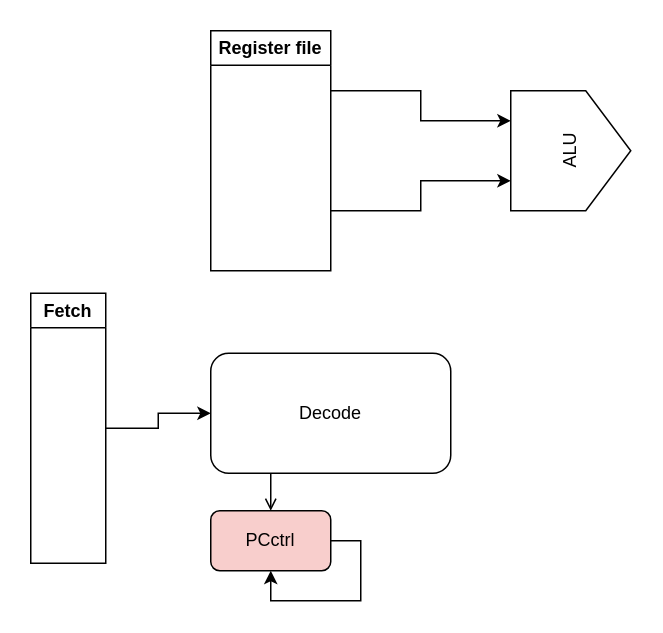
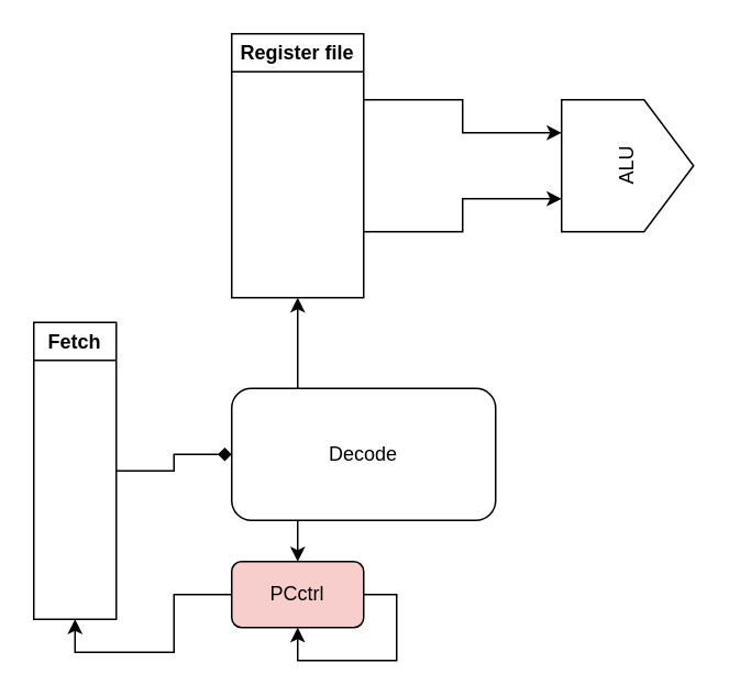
+ <mxCell id="6" style="edgeStyle=orthogonalEdgeStyle;rounded=0;orthogonalLoop=1;jettySize=auto;html=1;entryX=0.5;entryY=1;entryDx=0;entryDy=0;" parent="1" source="8" target="4" edge="1"><mxGeometry relative="1" as="geometry"><Array as="points"><mxPoint x="180" y="210" /><mxPoint x="180" y="210" /></Array></mxGeometry></mxCell>
- <mxCell id="9" style="edgeStyle=orthogonalEdgeStyle;rounded=0;orthogonalLoop=1;jettySize=auto;html=1;entryX=0;entryY=0.5;entryDx=0;entryDy=0;" parent="1" source="10" target="8" edge="1"><mxGeometry relative="1" as="geometry" /></mxCell>
+ <mxCell id="9" style="edgeStyle=orthogonalEdgeStyle;rounded=0;orthogonalLoop=1;jettySize=auto;html=1;entryX=0;entryY=0.5;entryDx=0;entryDy=0;endArrow=diamond;" parent="1" source="10" target="8" edge="1"><mxGeometry relative="1" as="geometry" /></mxCell>
- <mxCell id="7" style="edgeStyle=orthogonalEdgeStyle;rounded=0;orthogonalLoop=1;jettySize=auto;html=1;exitX=0.25;exitY=1;exitDx=0;exitDy=0;entryX=0.5;entryY=0;entryDx=0;entryDy=0;endArrow=open;" parent="1" source="8" target="12" edge="1"><mxGeometry relative="1" as="geometry" /></mxCell>
+ <mxCell id="7" style="edgeStyle=orthogonalEdgeStyle;rounded=0;orthogonalLoop=1;jettySize=auto;html=1;exitX=0.25;exitY=1;exitDx=0;exitDy=0;entryX=0.5;entryY=0;entryDx=0;entryDy=0;" parent="1" source="8" target="12" edge="1"><mxGeometry relative="1" as="geometry" /></mxCell>
+ <mxCell id="11" style="edgeStyle=orthogonalEdgeStyle;rounded=0;orthogonalLoop=1;jettySize=auto;html=1;entryX=0.5;entryY=1;entryDx=0;entryDy=0;" parent="1" source="12" target="10" edge="1"><mxGeometry relative="1" as="geometry" /></mxCell>
